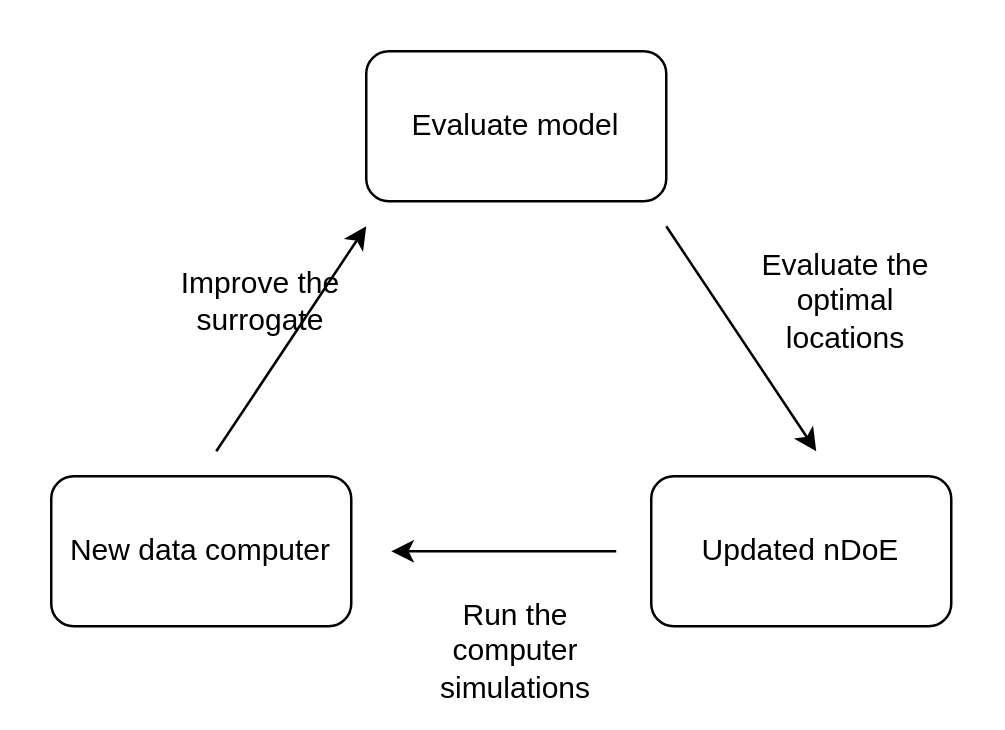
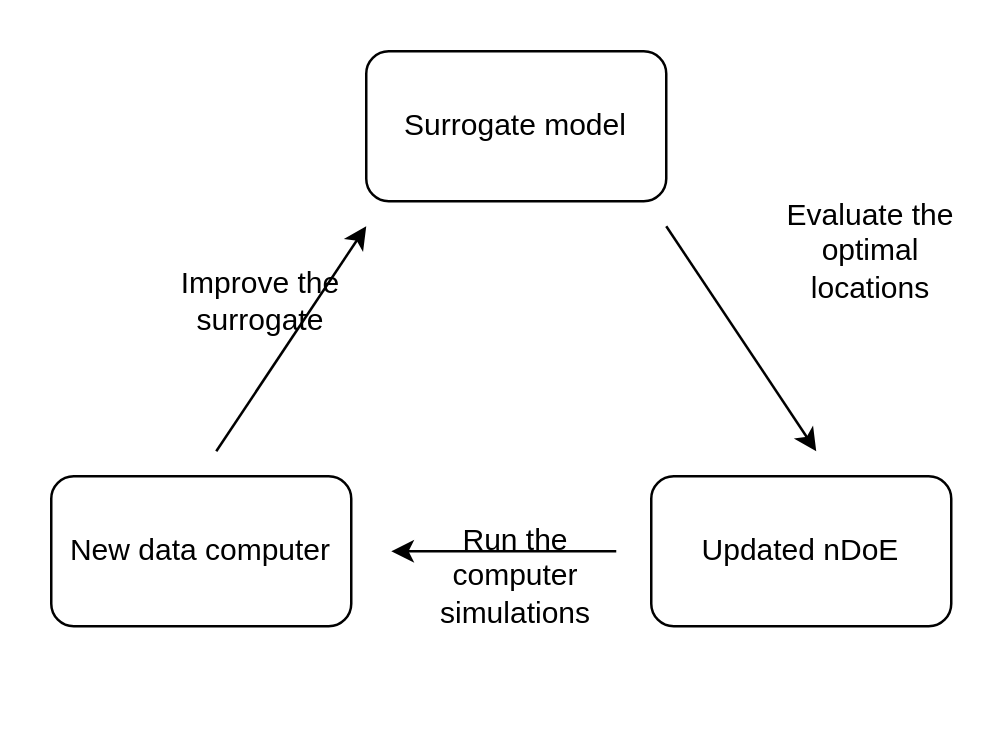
- <mxCell id="2" value="Evaluate model" style="rounded=1;whiteSpace=wrap;html=1;" vertex="1" parent="1"><mxGeometry x="146" y="20" width="120" height="60" as="geometry" /></mxCell>
+ <mxCell id="2" value="Surrogate model" style="rounded=1;whiteSpace=wrap;html=1;" vertex="1" parent="1"><mxGeometry x="146" y="20" width="120" height="60" as="geometry" /></mxCell>
- <mxCell id="8" value="Evaluate the optimal locations" style="text;html=1;strokeColor=none;fillColor=none;align=center;verticalAlign=middle;whiteSpace=wrap;rounded=0;" vertex="1" parent="1"><mxGeometry x="300" y="110" width="76" height="20" as="geometry" /></mxCell>
+ <mxCell id="8" value="Evaluate the optimal locations" style="text;html=1;strokeColor=none;fillColor=none;align=center;verticalAlign=middle;whiteSpace=wrap;rounded=0;" vertex="1" parent="1"><mxGeometry x="310" y="90" width="76" height="20" as="geometry" /></mxCell>
- <mxCell id="9" value="Run the computer simulations" style="text;html=1;strokeColor=none;fillColor=none;align=center;verticalAlign=middle;whiteSpace=wrap;rounded=0;" vertex="1" parent="1"><mxGeometry x="168" y="250" width="76" height="20" as="geometry" /></mxCell>
+ <mxCell id="9" value="Run the computer simulations" style="text;html=1;strokeColor=none;fillColor=none;align=center;verticalAlign=middle;whiteSpace=wrap;rounded=0;" vertex="1" parent="1"><mxGeometry x="168" y="220" width="76" height="20" as="geometry" /></mxCell>
